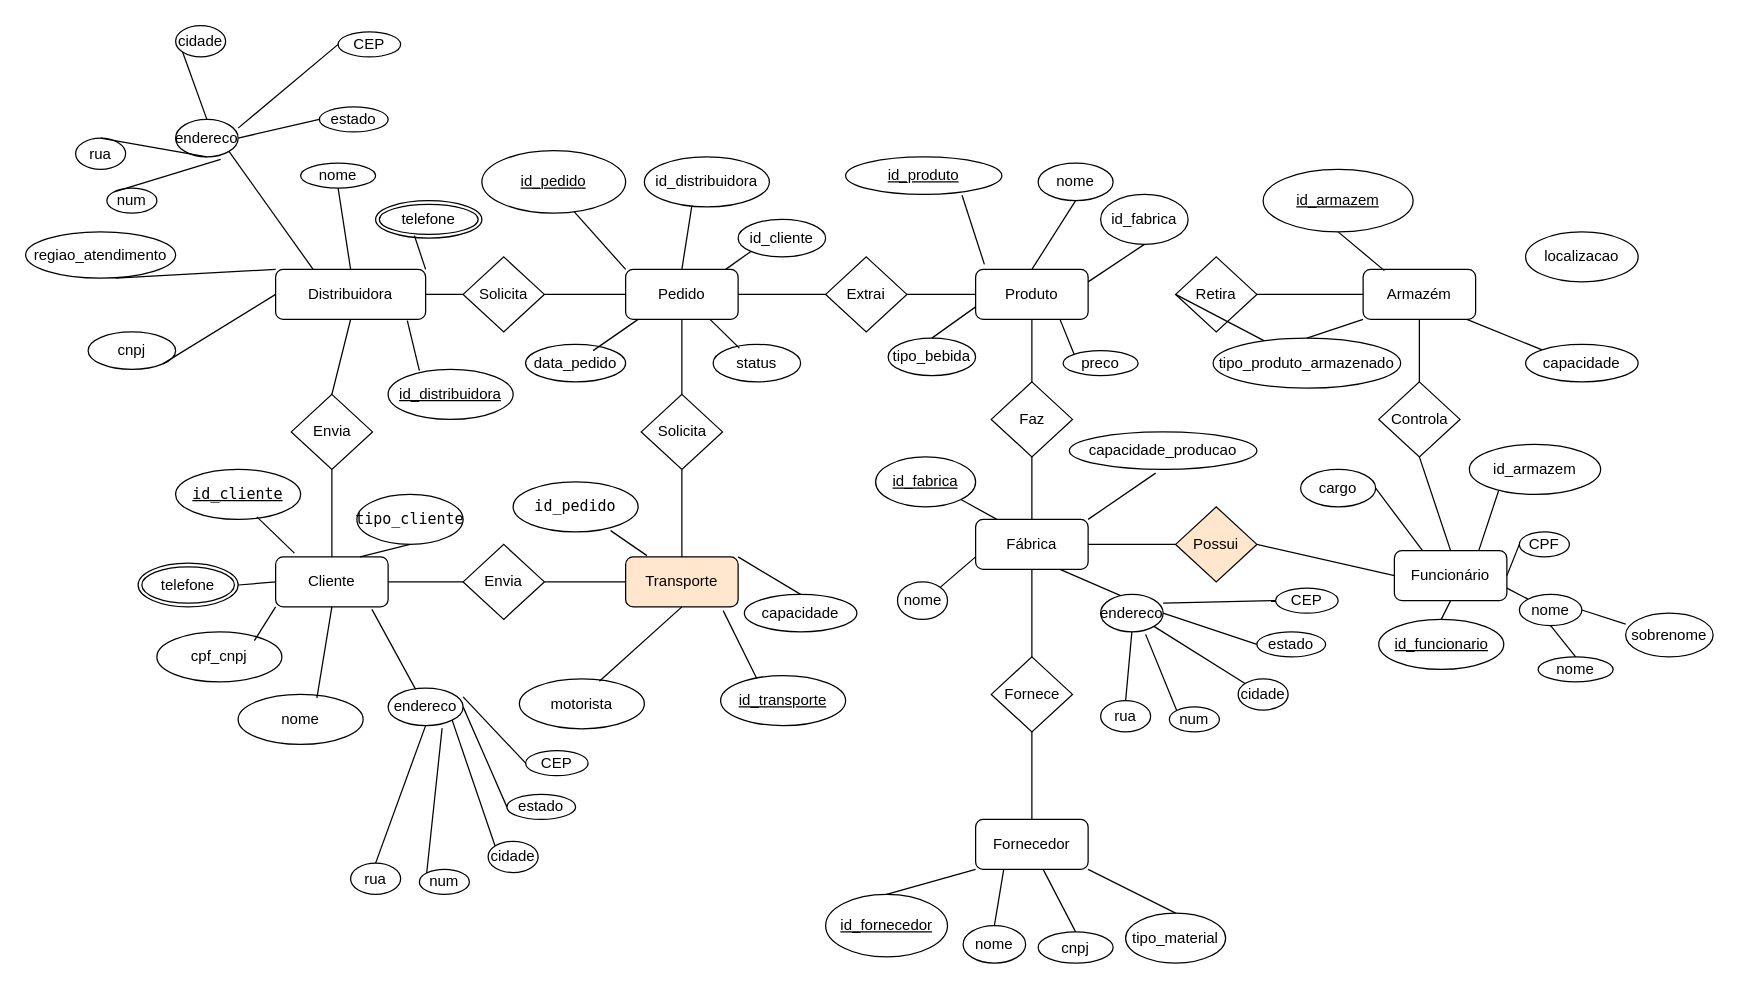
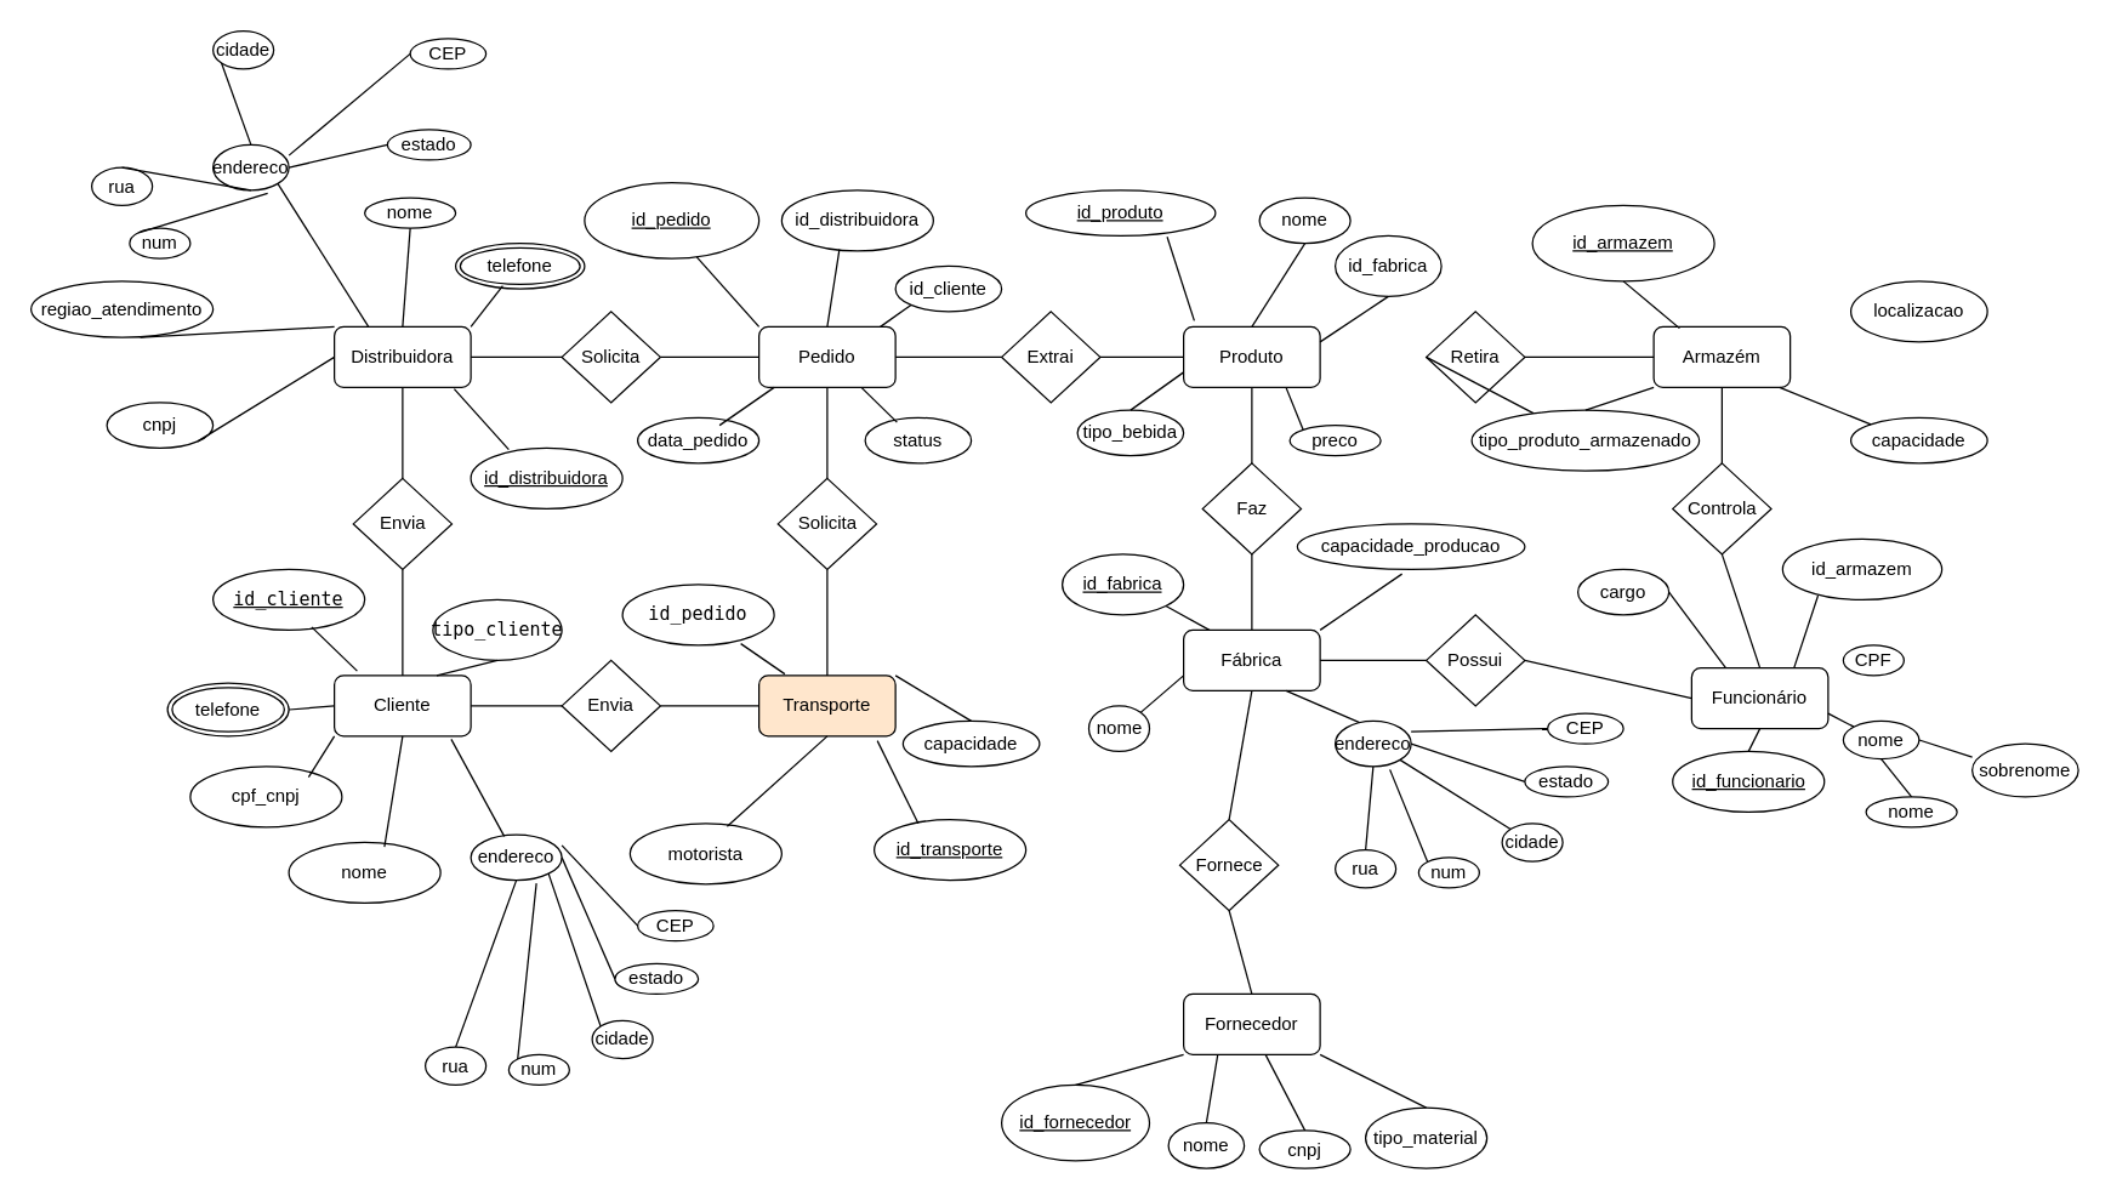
- <mxCell id="27" value="Distribuidora" style="rounded=1;whiteSpace=wrap;html=1;" vertex="1" parent="1"><mxGeometry x="220" y="215" width="120" height="40" as="geometry" /></mxCell>
+ <mxCell id="27" value="Distribuidora" style="rounded=1;whiteSpace=wrap;html=1;" vertex="1" parent="1"><mxGeometry x="220" y="215" width="90" height="40" as="geometry" /></mxCell>
- <mxCell id="7" value="Possui" style="rhombus;whiteSpace=wrap;html=1;fillColor=#ffe6cc;" vertex="1" parent="1"><mxGeometry x="940" y="405" width="65" height="60" as="geometry" /></mxCell>
+ <mxCell id="7" value="Possui" style="rhombus;whiteSpace=wrap;html=1;" vertex="1" parent="1"><mxGeometry x="940" y="405" width="65" height="60" as="geometry" /></mxCell>
- <mxCell id="72" value="" style="endArrow=none;html=1;rounded=0;exitX=1;exitY=0.5;exitDx=0;exitDy=0;entryX=0;entryY=0.5;entryDx=0;entryDy=0;" edge="1" parent="1" source="9" target="69"><mxGeometry width="50" height="50" relative="1" as="geometry"><mxPoint x="1220" y="595" as="sourcePoint" /><mxPoint x="1270" y="545" as="targetPoint" /></mxGeometry></mxCell>
- <mxCell id="4" value="Fornece" style="rhombus;whiteSpace=wrap;html=1;" vertex="1" parent="1"><mxGeometry x="792.5" y="525" width="65" height="60" as="geometry" /></mxCell>
+ <mxCell id="4" value="Fornece" style="rhombus;whiteSpace=wrap;html=1;" vertex="1" parent="1"><mxGeometry x="777.5" y="540" width="65" height="60" as="geometry" /></mxCell>
